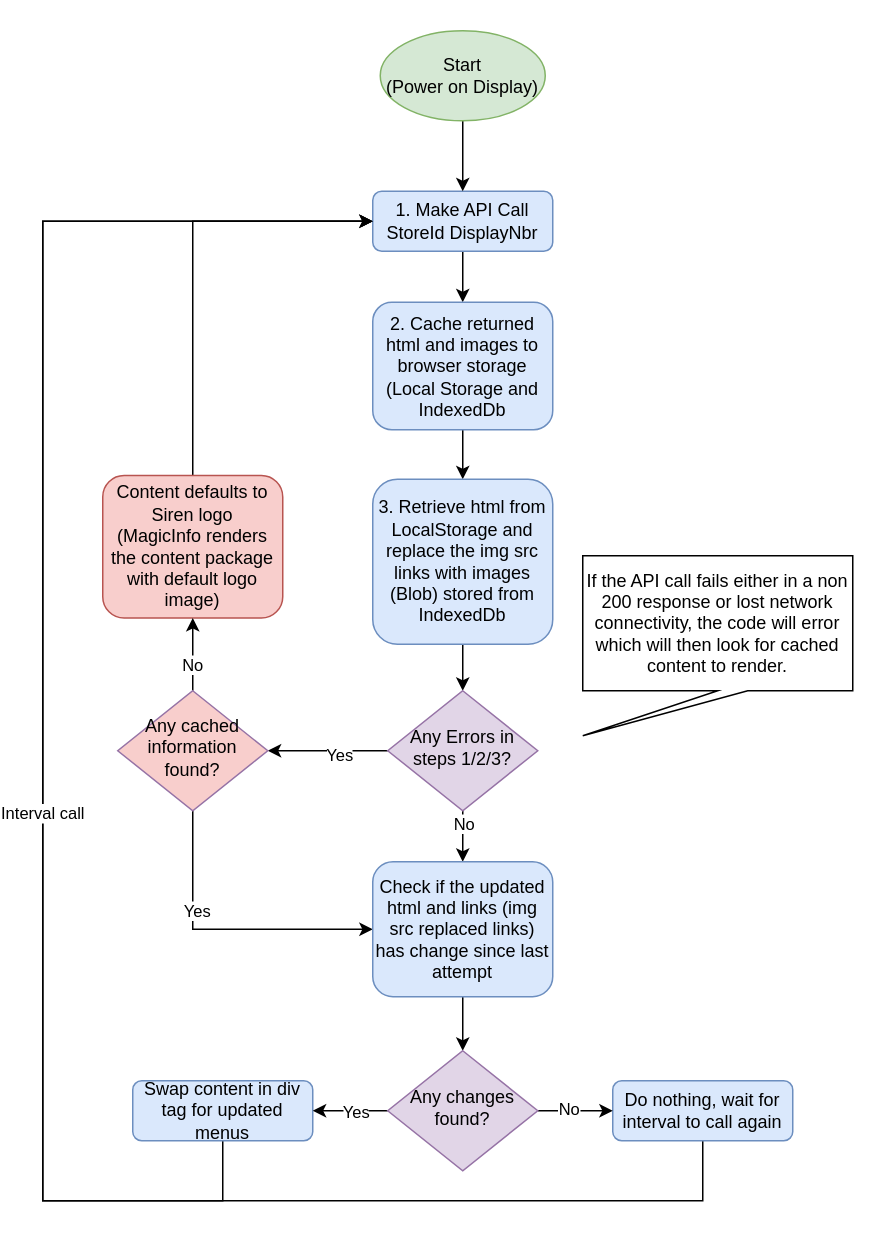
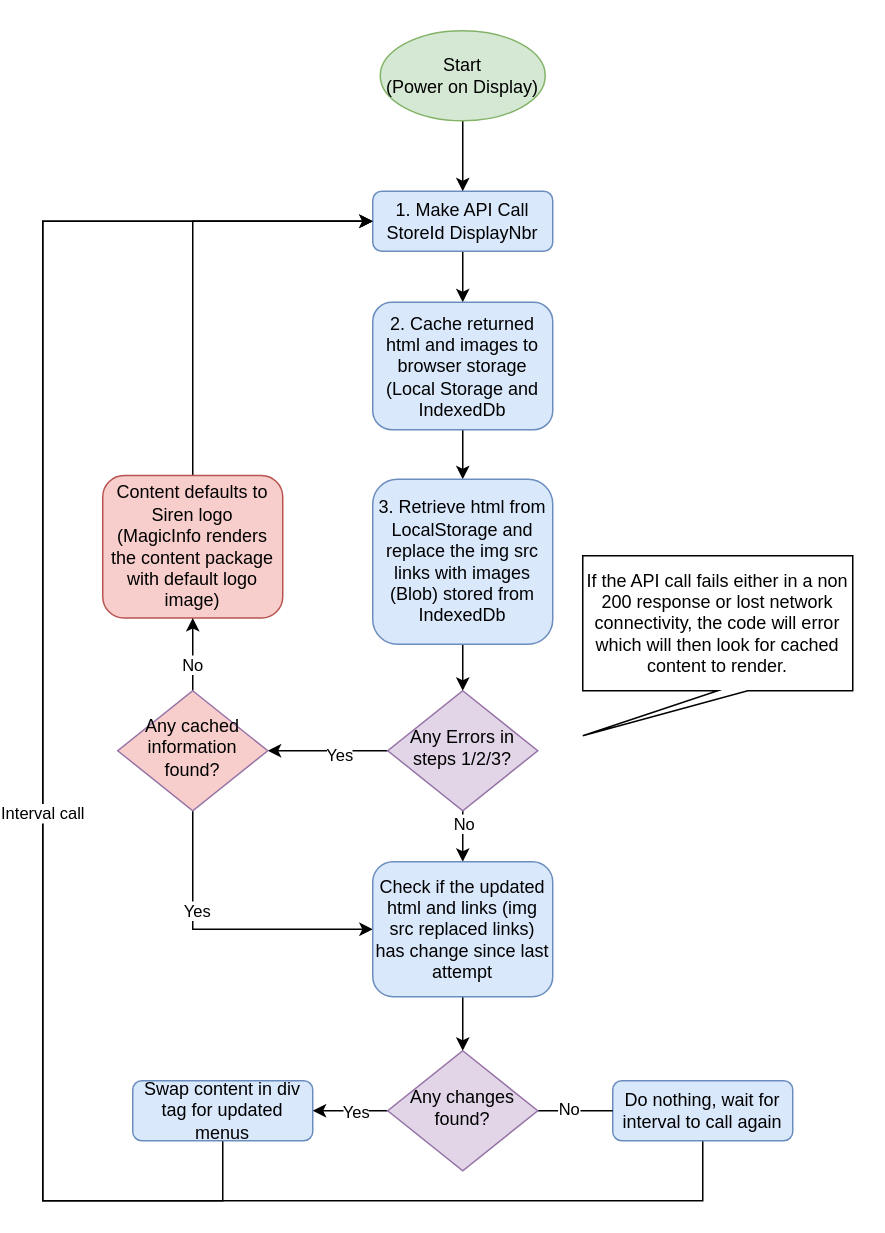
- <mxCell id="29" style="edgeStyle=orthogonalEdgeStyle;rounded=0;orthogonalLoop=1;jettySize=auto;html=1;entryX=0;entryY=0.5;entryDx=0;entryDy=0;" edge="1" parent="1" source="33" target="18"><mxGeometry relative="1" as="geometry" /></mxCell>
+ <mxCell id="29" style="edgeStyle=orthogonalEdgeStyle;rounded=0;orthogonalLoop=1;jettySize=auto;html=1;entryX=0;entryY=0.5;entryDx=0;entryDy=0;endArrow=none;" edge="1" parent="1" source="33" target="18"><mxGeometry relative="1" as="geometry" /></mxCell>
